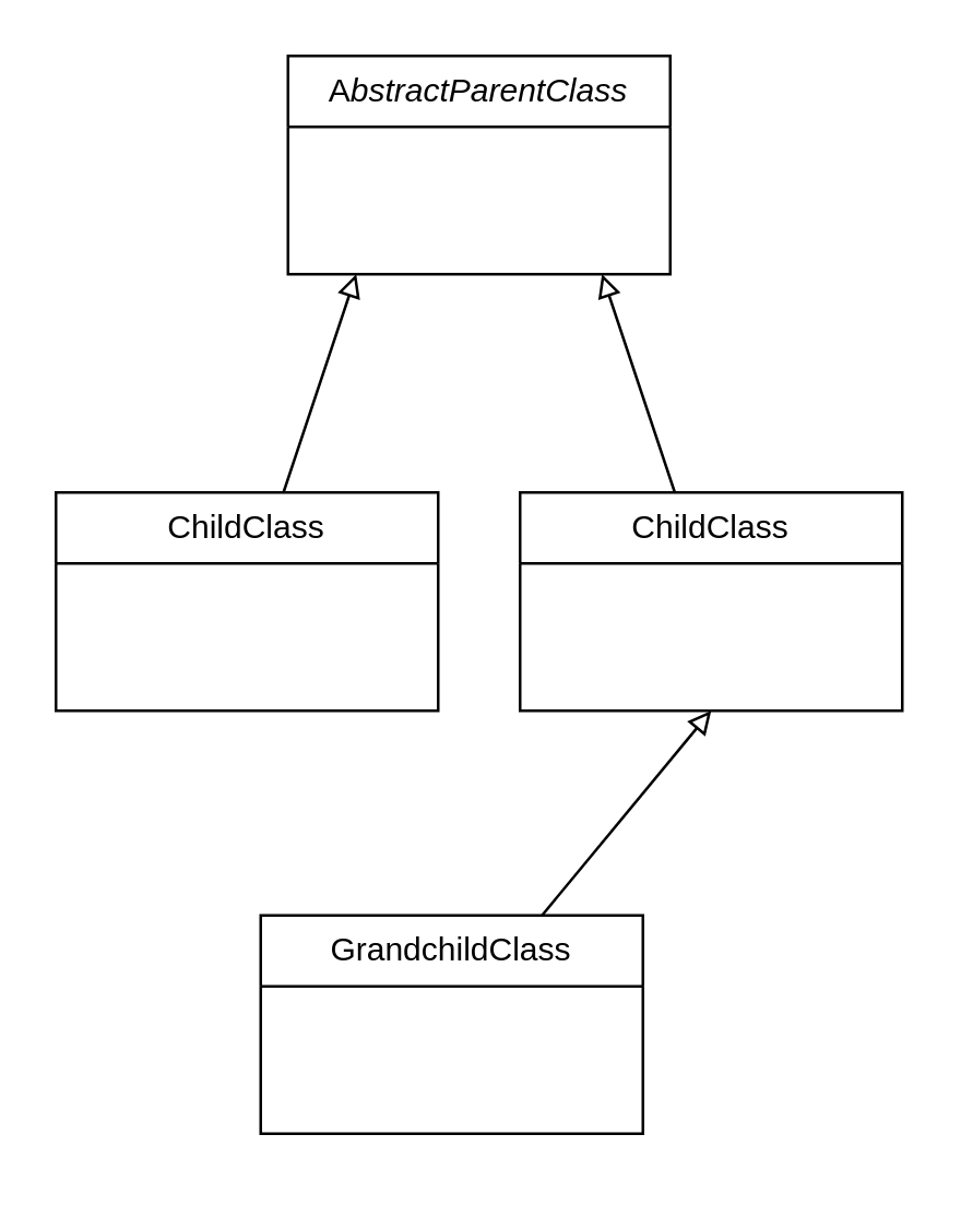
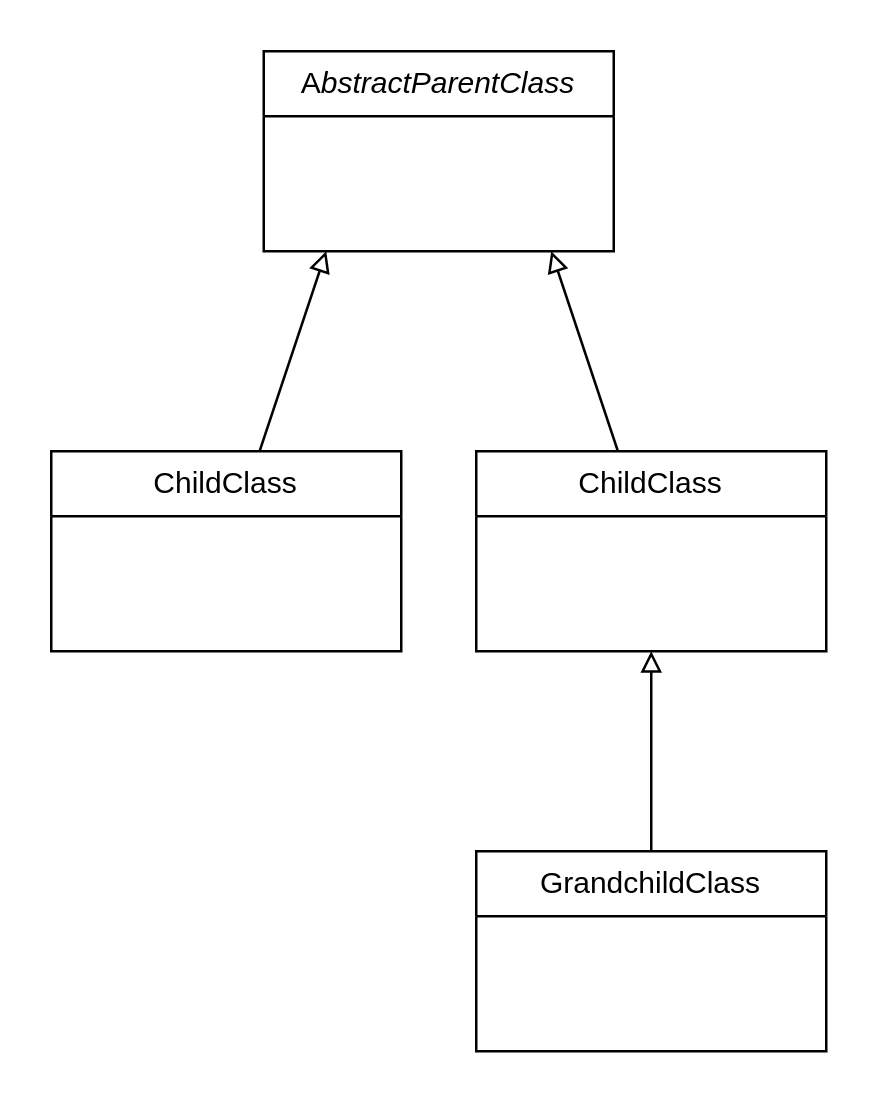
- <mxCell id="8" value="GrandchildClass" style="swimlane;fontStyle=0;childLayout=stackLayout;horizontal=1;startSize=26;fillColor=none;horizontalStack=0;resizeParent=1;resizeParentMax=0;resizeLast=0;collapsible=1;marginBottom=0;whiteSpace=wrap;html=1;" vertex="1" parent="1"><mxGeometry x="95" y="335" width="140" height="80" as="geometry" /></mxCell>
+ <mxCell id="8" value="GrandchildClass" style="swimlane;fontStyle=0;childLayout=stackLayout;horizontal=1;startSize=26;fillColor=none;horizontalStack=0;resizeParent=1;resizeParentMax=0;resizeLast=0;collapsible=1;marginBottom=0;whiteSpace=wrap;html=1;" vertex="1" parent="1"><mxGeometry x="190" y="340" width="140" height="80" as="geometry" /></mxCell>
